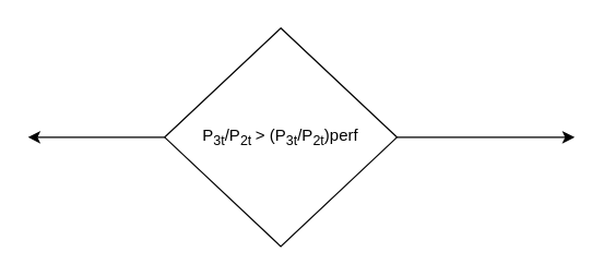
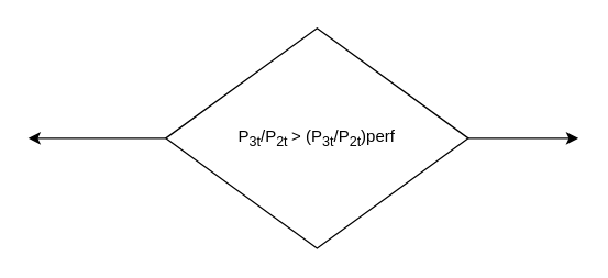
- <mxCell id="4" value="P&lt;sub&gt;3t&lt;/sub&gt;/P&lt;sub&gt;2t&amp;nbsp;&lt;/sub&gt;&amp;gt; (P&lt;sub&gt;3t&lt;/sub&gt;/P&lt;sub&gt;2t&lt;/sub&gt;)perf" style="rhombus;whiteSpace=wrap;html=1;" vertex="1" parent="1"><mxGeometry x="120" y="20" width="170" height="160" as="geometry" /></mxCell>
+ <mxCell id="4" value="P&lt;sub&gt;3t&lt;/sub&gt;/P&lt;sub&gt;2t&amp;nbsp;&lt;/sub&gt;&amp;gt; (P&lt;sub&gt;3t&lt;/sub&gt;/P&lt;sub&gt;2t&lt;/sub&gt;)perf" style="rhombus;whiteSpace=wrap;html=1;" vertex="1" parent="1"><mxGeometry x="120" y="20" width="220" height="160" as="geometry" /></mxCell>
